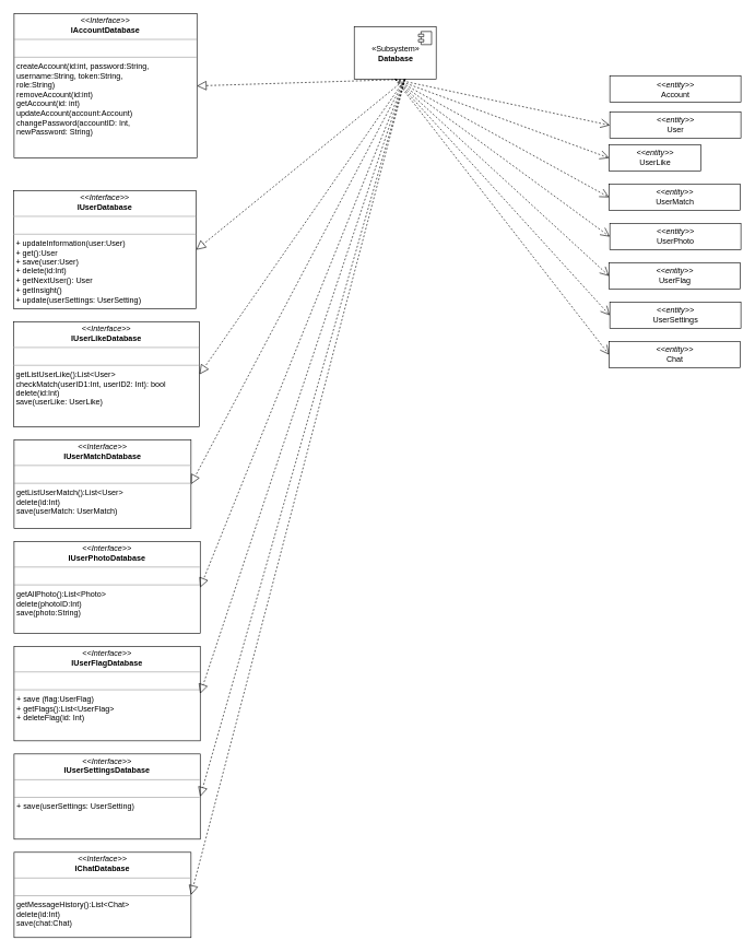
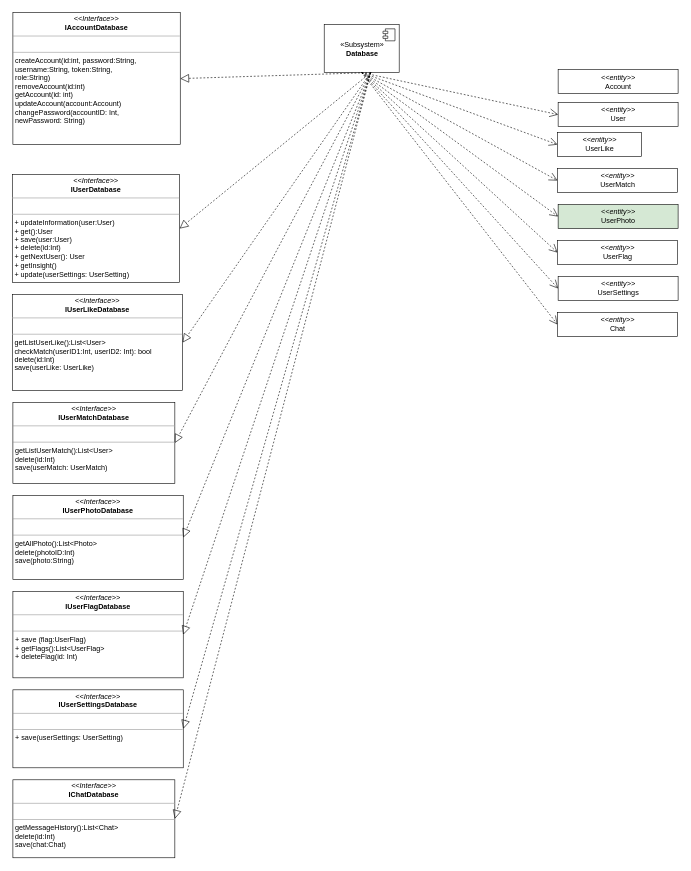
- <mxCell id="23" value="&lt;i&gt;&amp;lt;&amp;lt;entity&amp;gt;&amp;gt;&lt;br&gt;&lt;/i&gt;UserPhoto" style="html=1;" vertex="1" parent="1"><mxGeometry x="930" y="340" width="200" height="40" as="geometry" /></mxCell>
+ <mxCell id="23" value="&lt;i&gt;&amp;lt;&amp;lt;entity&amp;gt;&amp;gt;&lt;br&gt;&lt;/i&gt;UserPhoto" style="html=1;fillColor=#d5e8d4;" vertex="1" parent="1"><mxGeometry x="930" y="340" width="200" height="40" as="geometry" /></mxCell>
